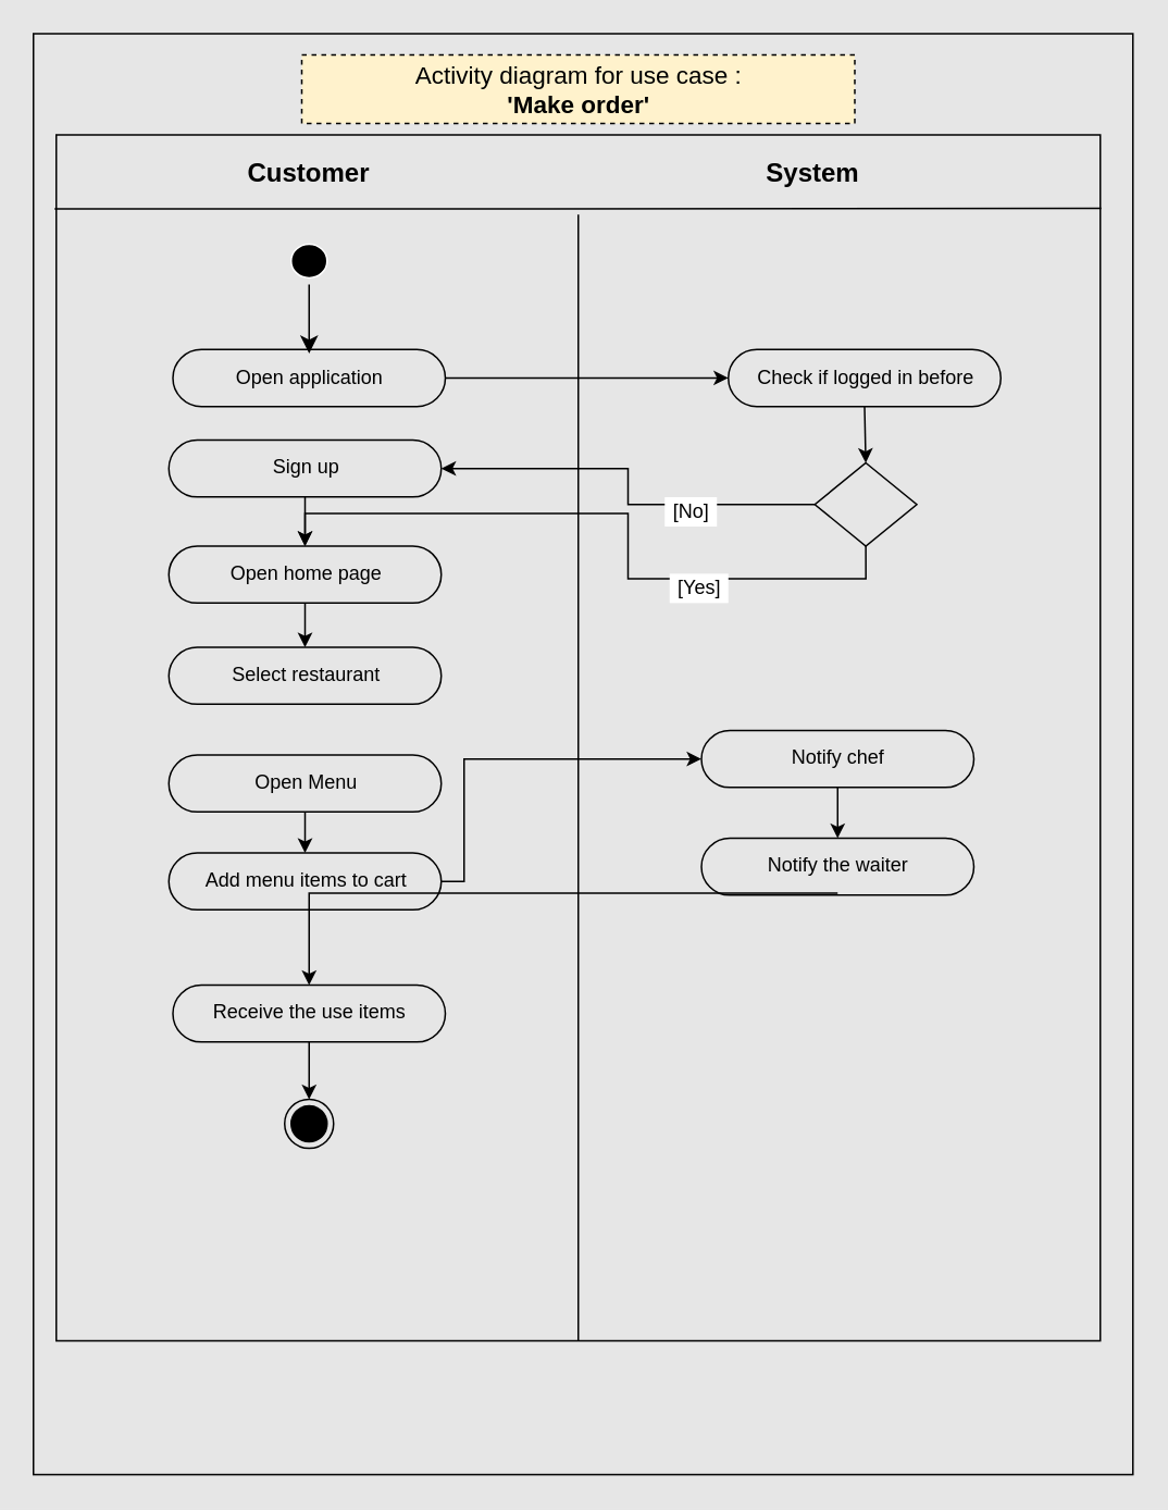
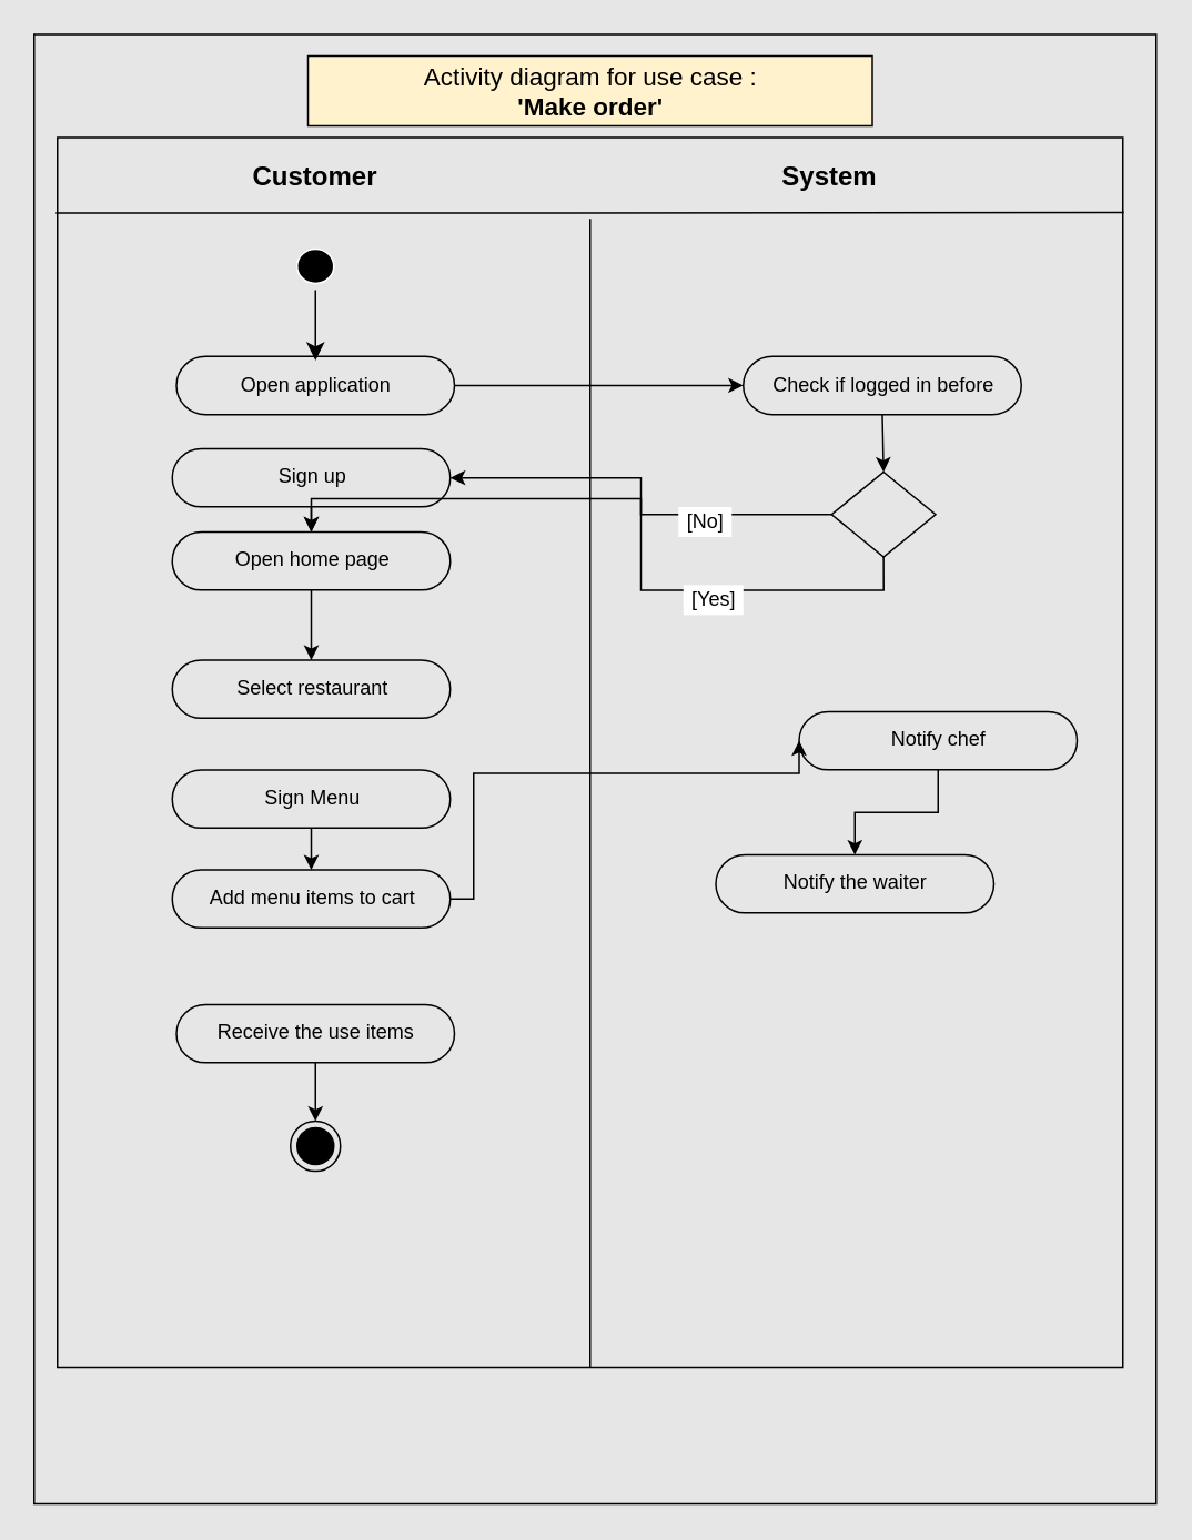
- <mxCell id="37" value="&lt;h3&gt;&lt;font style=&quot;font-size: 15px ; font-weight: normal&quot;&gt;Activity diagram for use case :&lt;br&gt;&lt;/font&gt;&lt;font style=&quot;font-size: 15px&quot;&gt;'Make order'&lt;/font&gt;&lt;/h3&gt;" style="rounded=0;whiteSpace=wrap;html=1;strokeColor=#000000;fillColor=#fff2cc;dashed=1;" parent="1" vertex="1"><mxGeometry x="184.5" y="33" width="339" height="42" as="geometry" /></mxCell>
+ <mxCell id="37" value="&lt;h3&gt;&lt;font style=&quot;font-size: 15px ; font-weight: normal&quot;&gt;Activity diagram for use case :&lt;br&gt;&lt;/font&gt;&lt;font style=&quot;font-size: 15px&quot;&gt;'Make order'&lt;/font&gt;&lt;/h3&gt;" style="rounded=0;whiteSpace=wrap;html=1;strokeColor=#000000;fillColor=#fff2cc;" parent="1" vertex="1"><mxGeometry x="184.5" y="33" width="339" height="42" as="geometry" /></mxCell>
- <mxCell id="10" value="Open home page" style="html=1;dashed=0;whitespace=wrap;shape=mxgraph.dfd.start;fillColor=none;" parent="4" vertex="1"><mxGeometry x="69" y="251.981" width="167" height="34.913" as="geometry" /></mxCell>
+ <mxCell id="10" value="Open home page" style="html=1;dashed=0;whitespace=wrap;shape=mxgraph.dfd.start;fillColor=none;" parent="4" vertex="1"><mxGeometry x="69" y="236.981" width="167" height="34.913" as="geometry" /></mxCell>
- <mxCell id="26" value="Notify chef" style="html=1;dashed=0;whitespace=wrap;shape=mxgraph.dfd.start;fillColor=none;" parent="4" vertex="1"><mxGeometry x="395.5" y="364.998" width="167" height="34.913" as="geometry" /></mxCell>
+ <mxCell id="26" value="Notify chef" style="html=1;dashed=0;whitespace=wrap;shape=mxgraph.dfd.start;fillColor=none;" parent="4" vertex="1"><mxGeometry x="445.5" y="344.998" width="167" height="34.913" as="geometry" /></mxCell>
- <mxCell id="13" value="Open Menu" style="html=1;dashed=0;whitespace=wrap;shape=mxgraph.dfd.start;fillColor=none;" parent="4" vertex="1"><mxGeometry x="69" y="379.998" width="167" height="34.913" as="geometry" /></mxCell>
+ <mxCell id="13" value="Sign Menu" style="html=1;dashed=0;whitespace=wrap;shape=mxgraph.dfd.start;fillColor=none;" parent="4" vertex="1"><mxGeometry x="69" y="379.998" width="167" height="34.913" as="geometry" /></mxCell>
- <mxCell id="24" style="edgeStyle=orthogonalEdgeStyle;rounded=0;orthogonalLoop=1;jettySize=auto;html=1;exitX=0.5;exitY=0.5;exitDx=0;exitDy=16.252;exitPerimeter=0;entryX=0.5;entryY=0.5;entryDx=0;entryDy=-17.457;entryPerimeter=0;" parent="4" source="23" target="28" edge="1"><mxGeometry relative="1" as="geometry"><mxPoint x="479" y="520" as="targetPoint" /></mxGeometry></mxCell>
